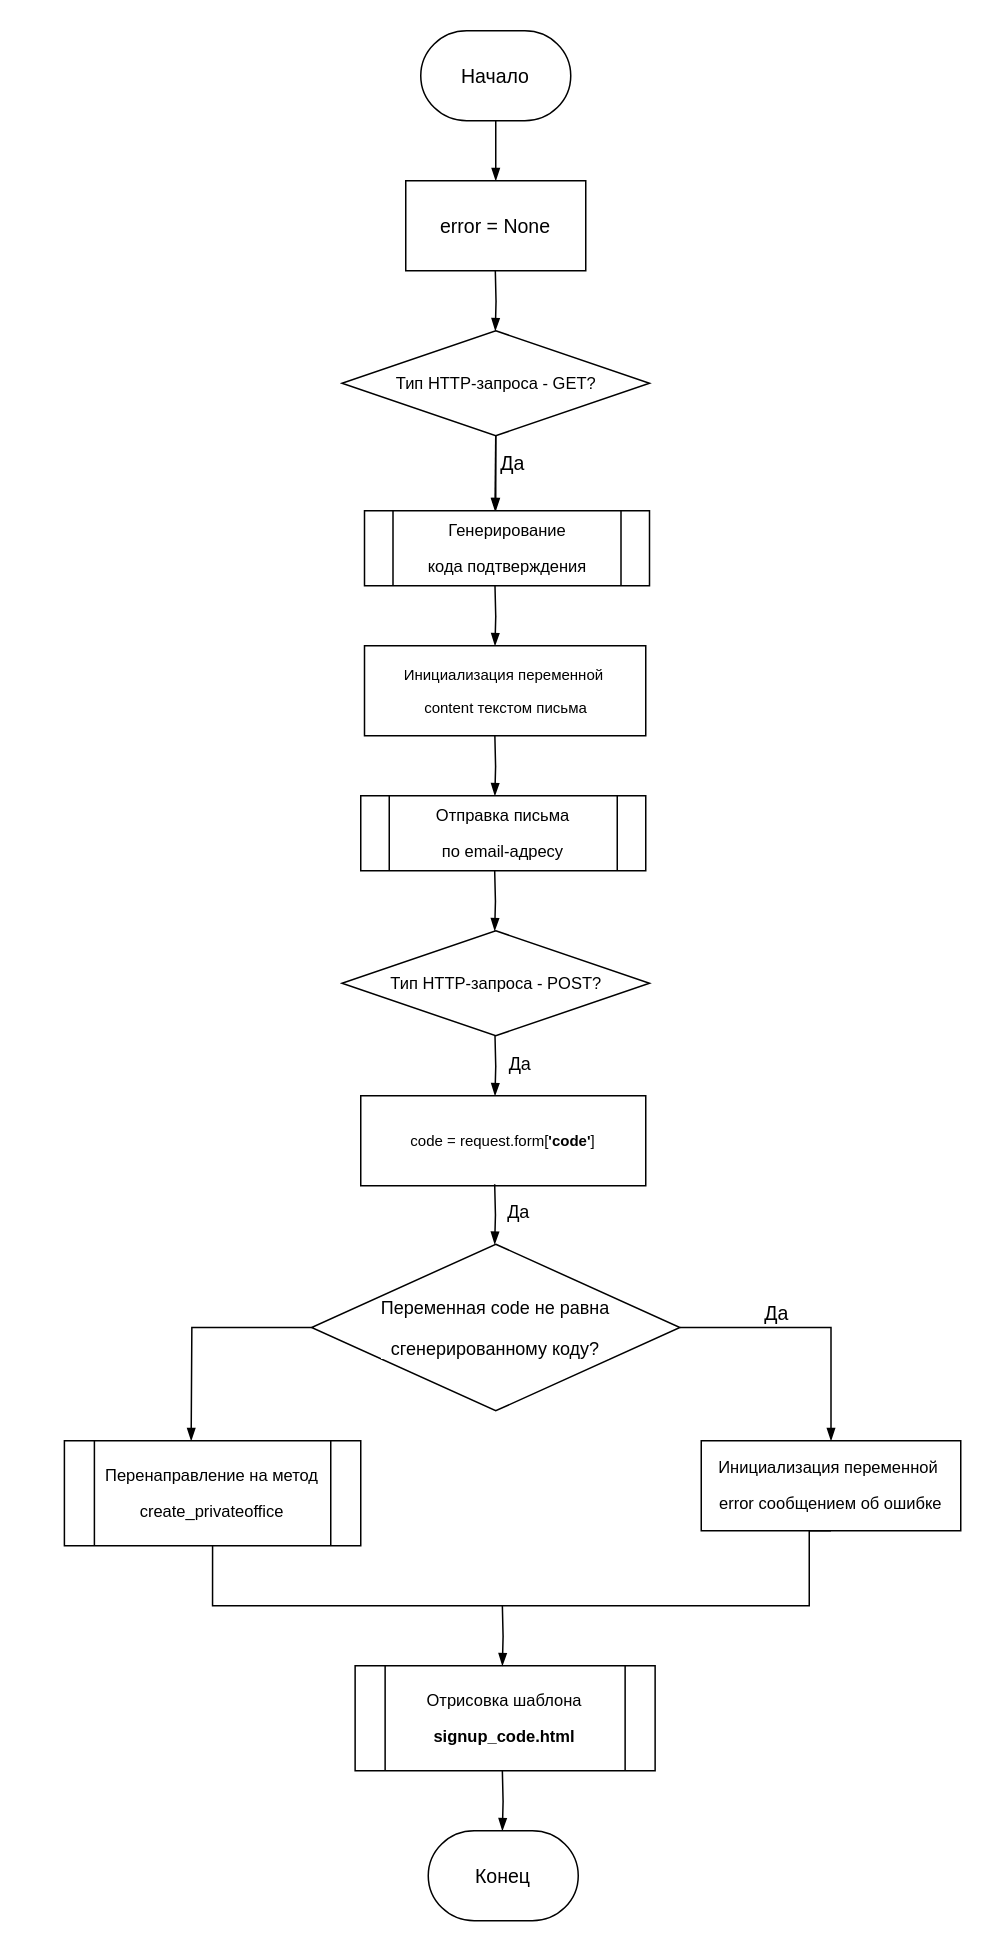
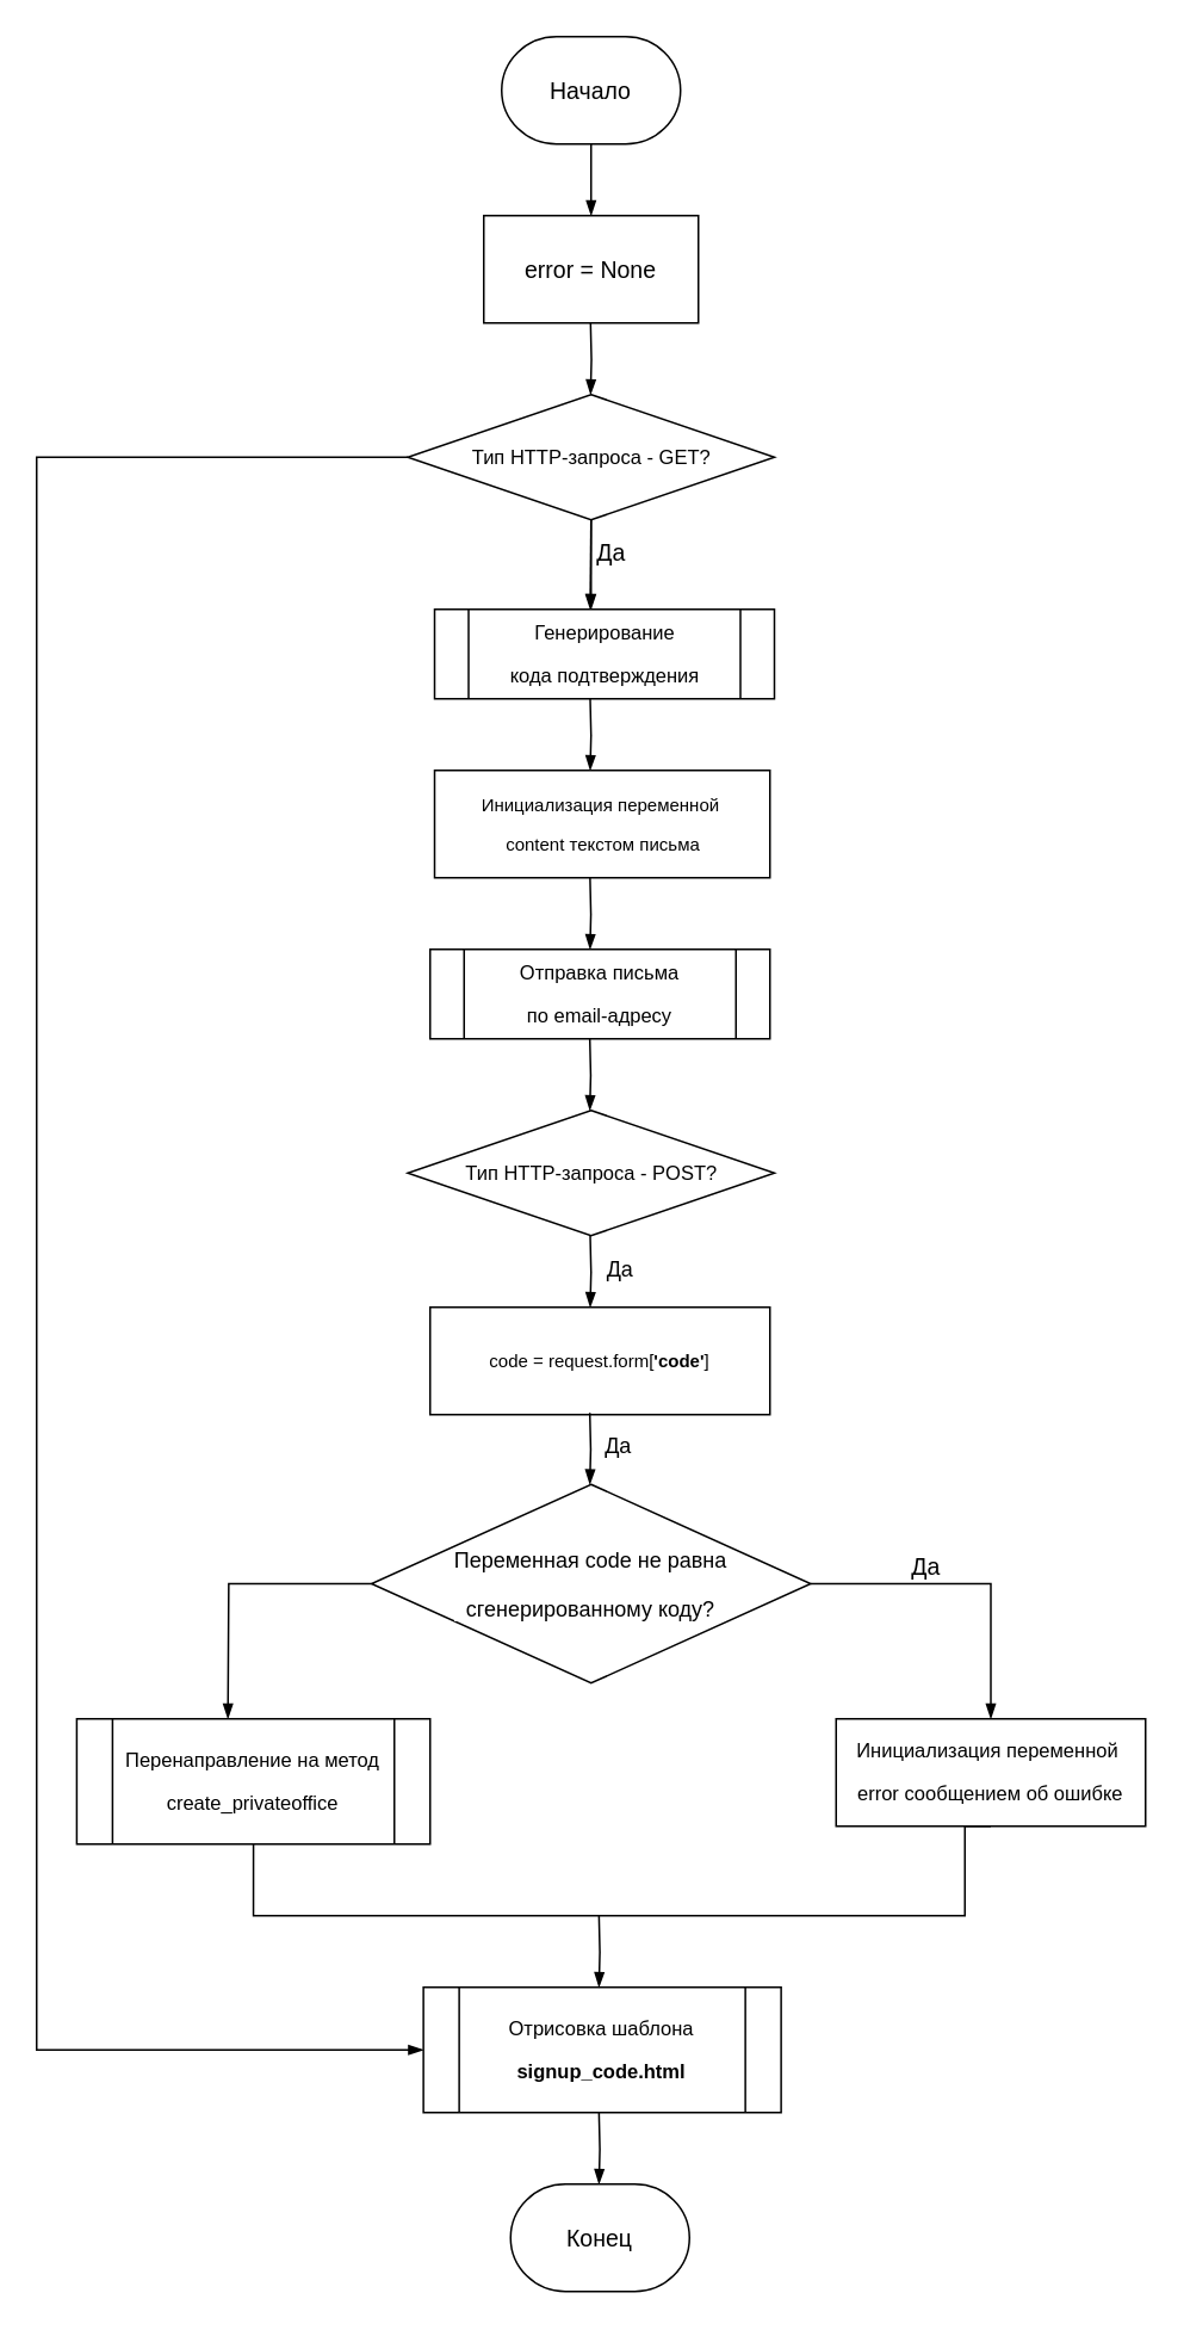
+ <mxCell id="6" style="edgeStyle=orthogonalEdgeStyle;rounded=0;orthogonalLoop=1;jettySize=auto;html=1;fontFamily=Helvetica;fontSize=11;fontColor=#000000;startArrow=none;startFill=0;endArrow=blockThin;endFill=1;entryX=0;entryY=0.5;entryDx=0;entryDy=0;" edge="1" parent="1" source="7" target="19"><mxGeometry relative="1" as="geometry"><mxPoint x="180" y="915" as="targetPoint" /><Array as="points"><mxPoint x="20" y="255" /><mxPoint x="20" y="1145" /></Array></mxGeometry></mxCell>
